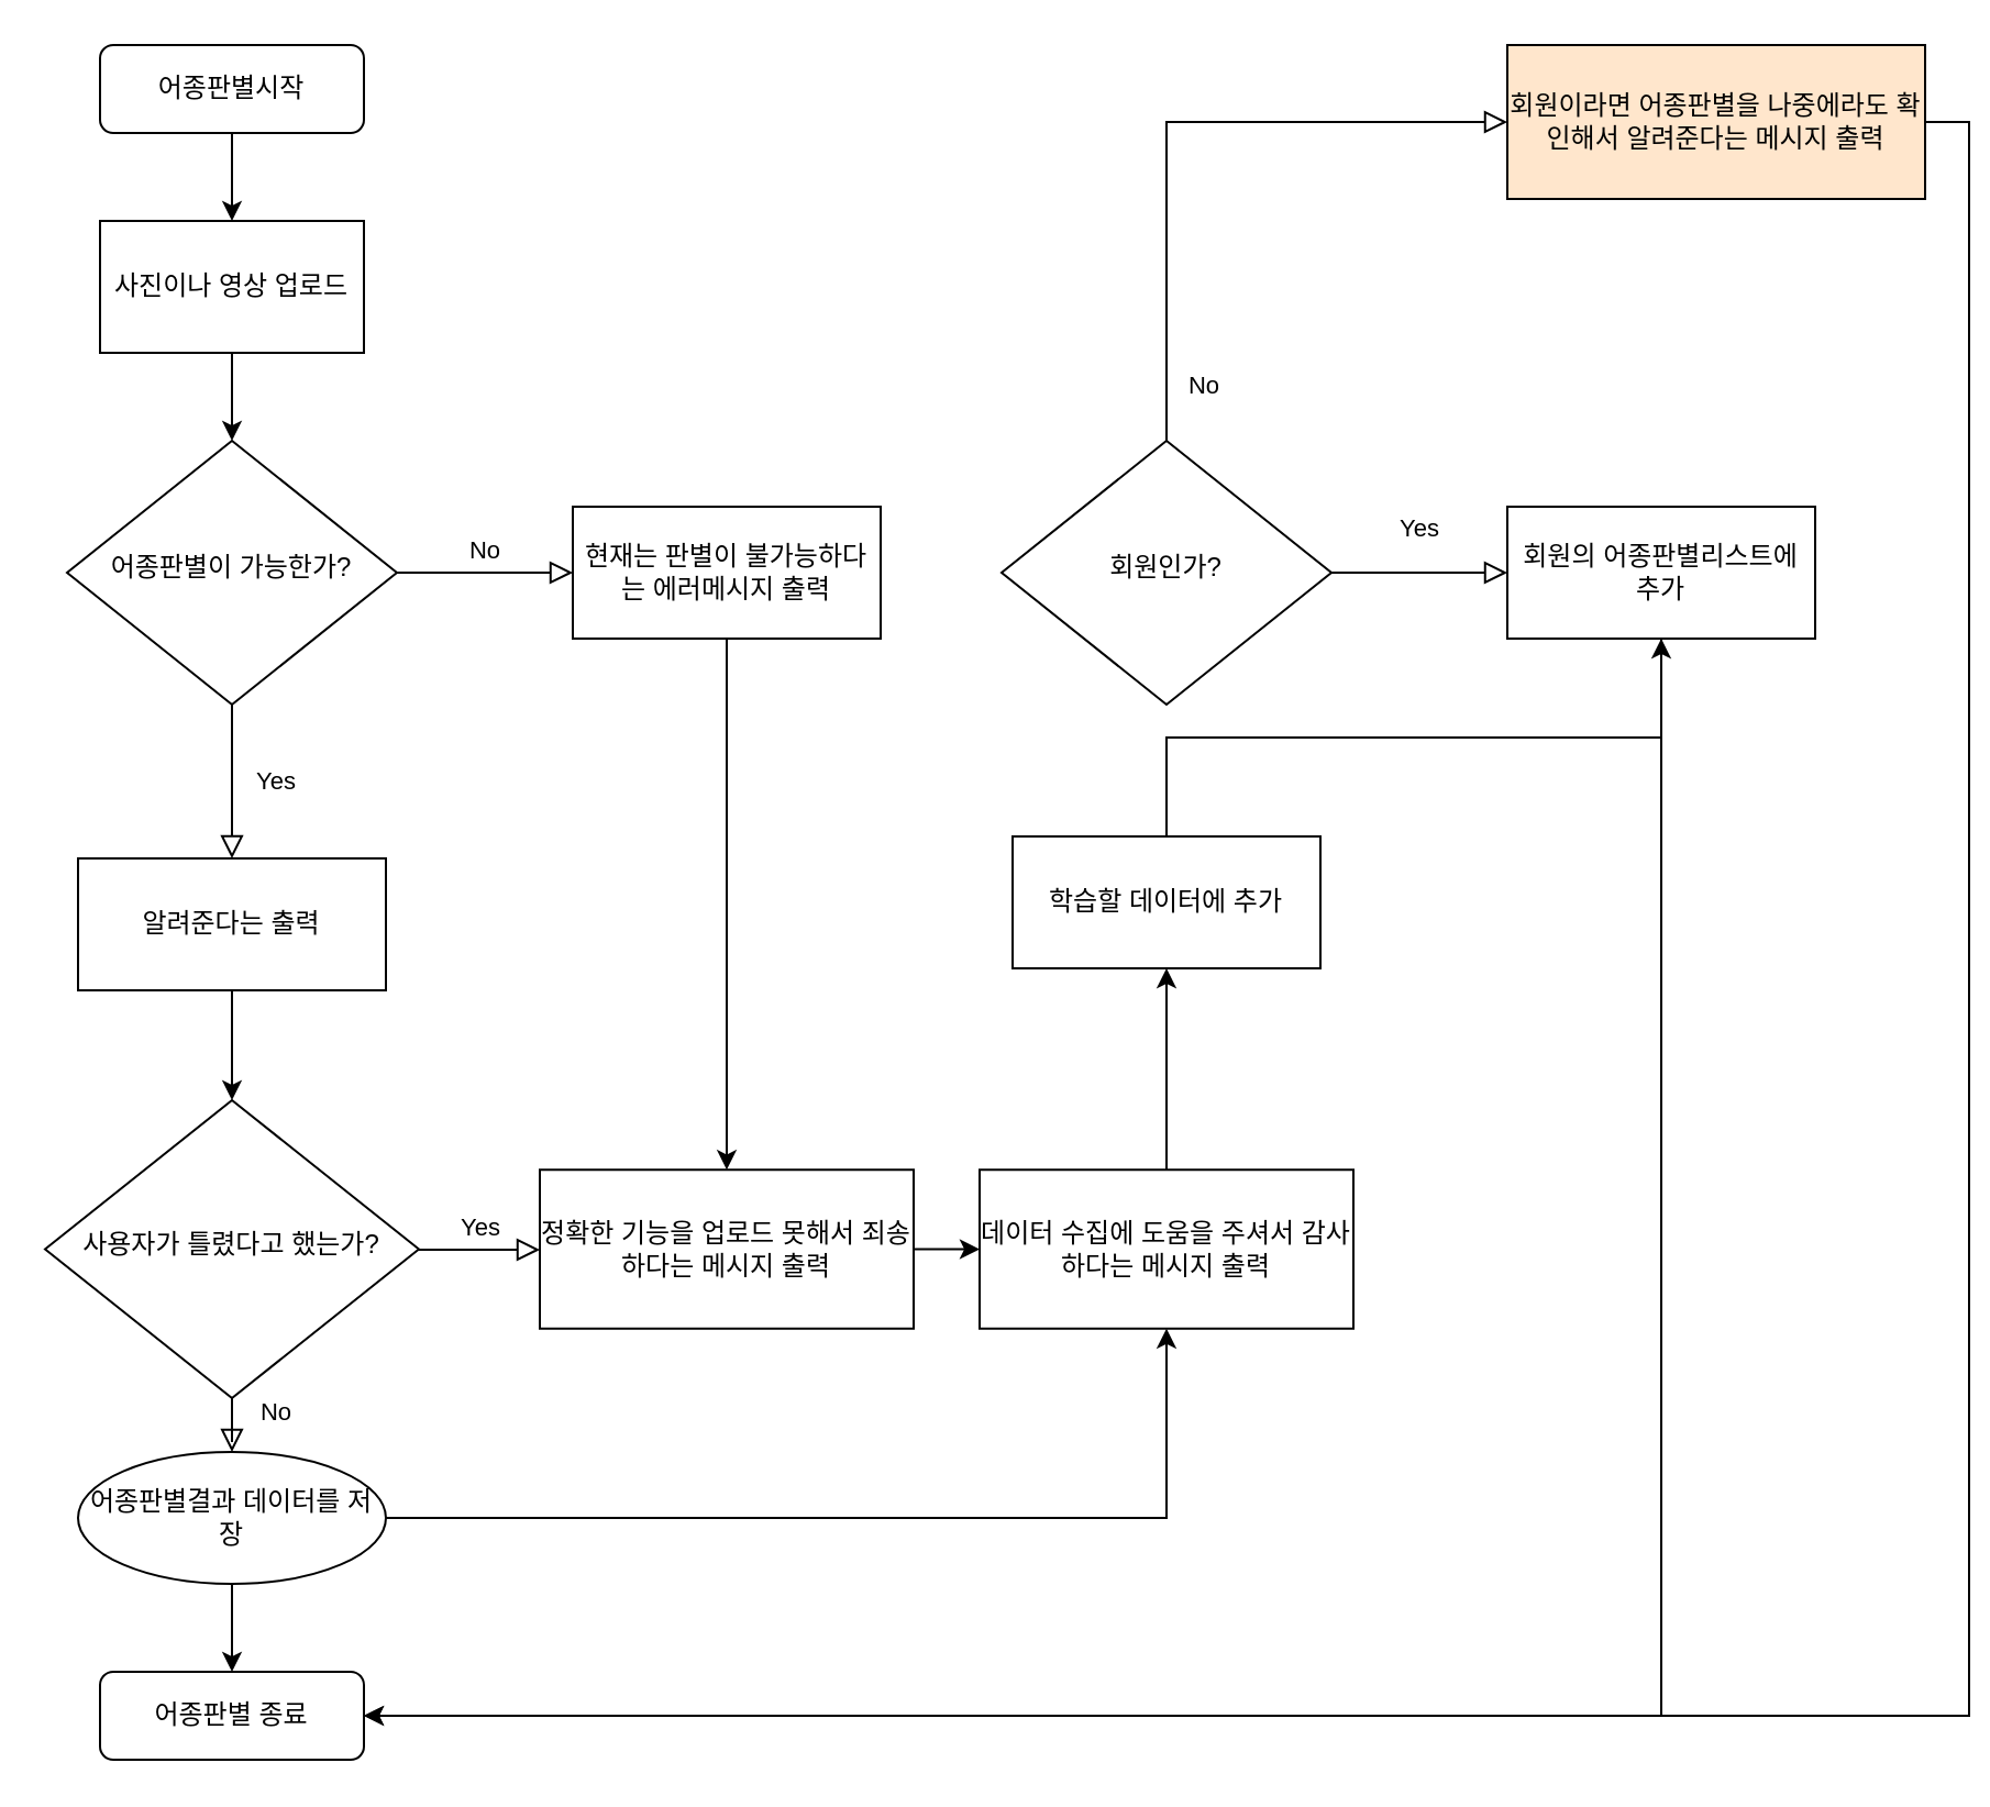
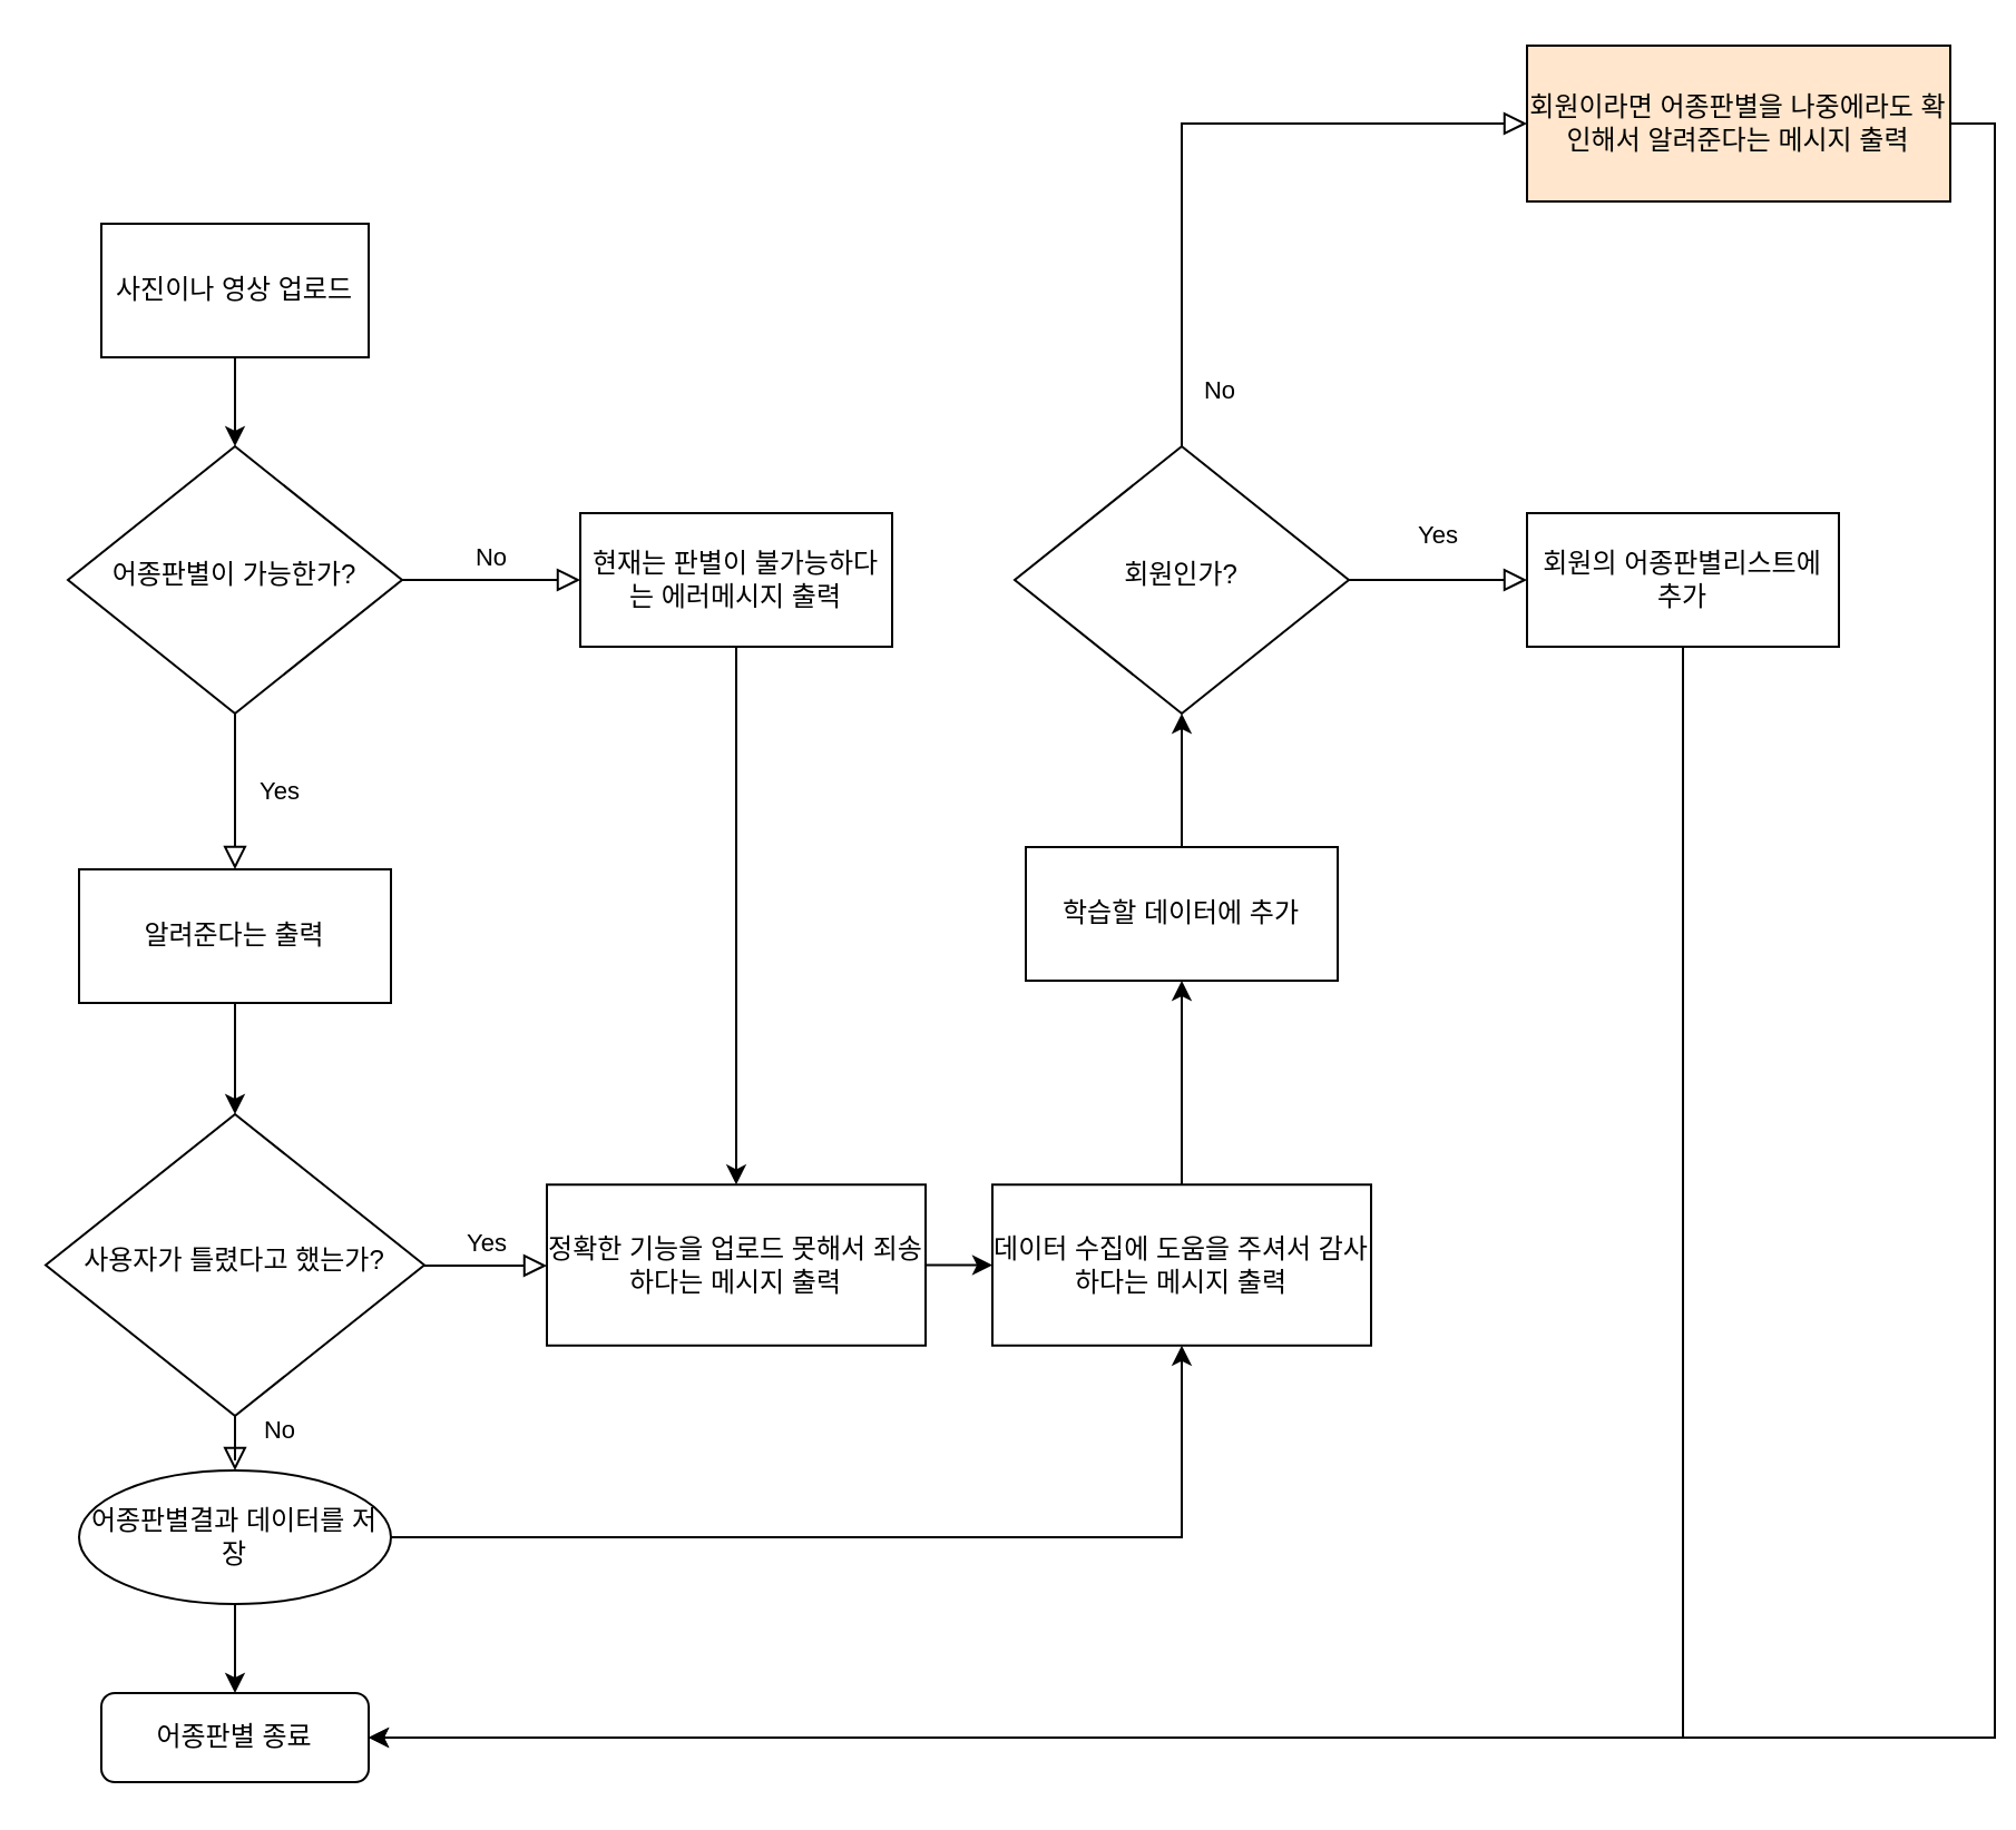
- <mxCell id="3" value="어종판별시작" style="rounded=1;whiteSpace=wrap;html=1;fontSize=12;glass=0;strokeWidth=1;shadow=0;" parent="1" vertex="1"><mxGeometry x="45" y="20" width="120" height="40" as="geometry" /></mxCell>
- <mxCell id="2" style="edgeStyle=orthogonalEdgeStyle;rounded=0;orthogonalLoop=1;jettySize=auto;html=1;exitX=0.5;exitY=1;exitDx=0;exitDy=0;entryX=0.5;entryY=0;entryDx=0;entryDy=0;" edge="1" parent="1" source="3" target="12"><mxGeometry relative="1" as="geometry" /></mxCell>
- <mxCell id="29" style="edgeStyle=orthogonalEdgeStyle;rounded=0;orthogonalLoop=1;jettySize=auto;html=1;exitX=0.5;exitY=0;exitDx=0;exitDy=0;" edge="1" parent="1" source="30" target="21"><mxGeometry relative="1" as="geometry" /></mxCell>
+ <mxCell id="29" style="edgeStyle=orthogonalEdgeStyle;rounded=0;orthogonalLoop=1;jettySize=auto;html=1;exitX=0.5;exitY=0;exitDx=0;exitDy=0;entryX=0.5;entryY=1;entryDx=0;entryDy=0;" edge="1" parent="1" source="30" target="17"><mxGeometry relative="1" as="geometry" /></mxCell>
